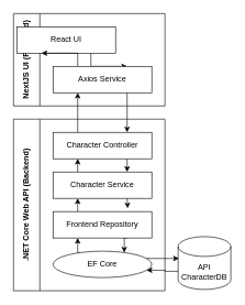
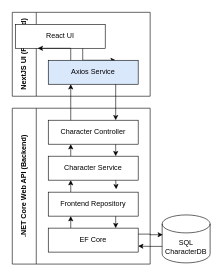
- <mxCell id="19" value="Axios Service" style="rounded=0;whiteSpace=wrap;html=1;" vertex="1" parent="15"><mxGeometry x="60" y="80" width="150" height="40" as="geometry" /></mxCell>
+ <mxCell id="19" value="Axios Service" style="rounded=0;whiteSpace=wrap;html=1;fillColor=#dae8fc;" vertex="1" parent="15"><mxGeometry x="60" y="80" width="150" height="40" as="geometry" /></mxCell>
- <mxCell id="6" value="EF Core" style="ellipse;whiteSpace=wrap;html=1;" vertex="1" parent="4"><mxGeometry x="60" y="200" width="150" height="40" as="geometry" /></mxCell>
+ <mxCell id="6" value="EF Core" style="rounded=0;whiteSpace=wrap;html=1;" vertex="1" parent="4"><mxGeometry x="60" y="200" width="150" height="40" as="geometry" /></mxCell>
- <mxCell id="3" value="API&lt;br&gt;CharacterDB" style="shape=cylinder3;whiteSpace=wrap;html=1;boundedLbl=1;backgroundOutline=1;size=15;" vertex="1" parent="1"><mxGeometry x="270" y="358" width="80" height="80" as="geometry" /></mxCell>
+ <mxCell id="3" value="SQL&lt;br&gt;CharacterDB" style="shape=cylinder3;whiteSpace=wrap;html=1;boundedLbl=1;backgroundOutline=1;size=15;" vertex="1" parent="1"><mxGeometry x="270" y="358" width="80" height="80" as="geometry" /></mxCell>
